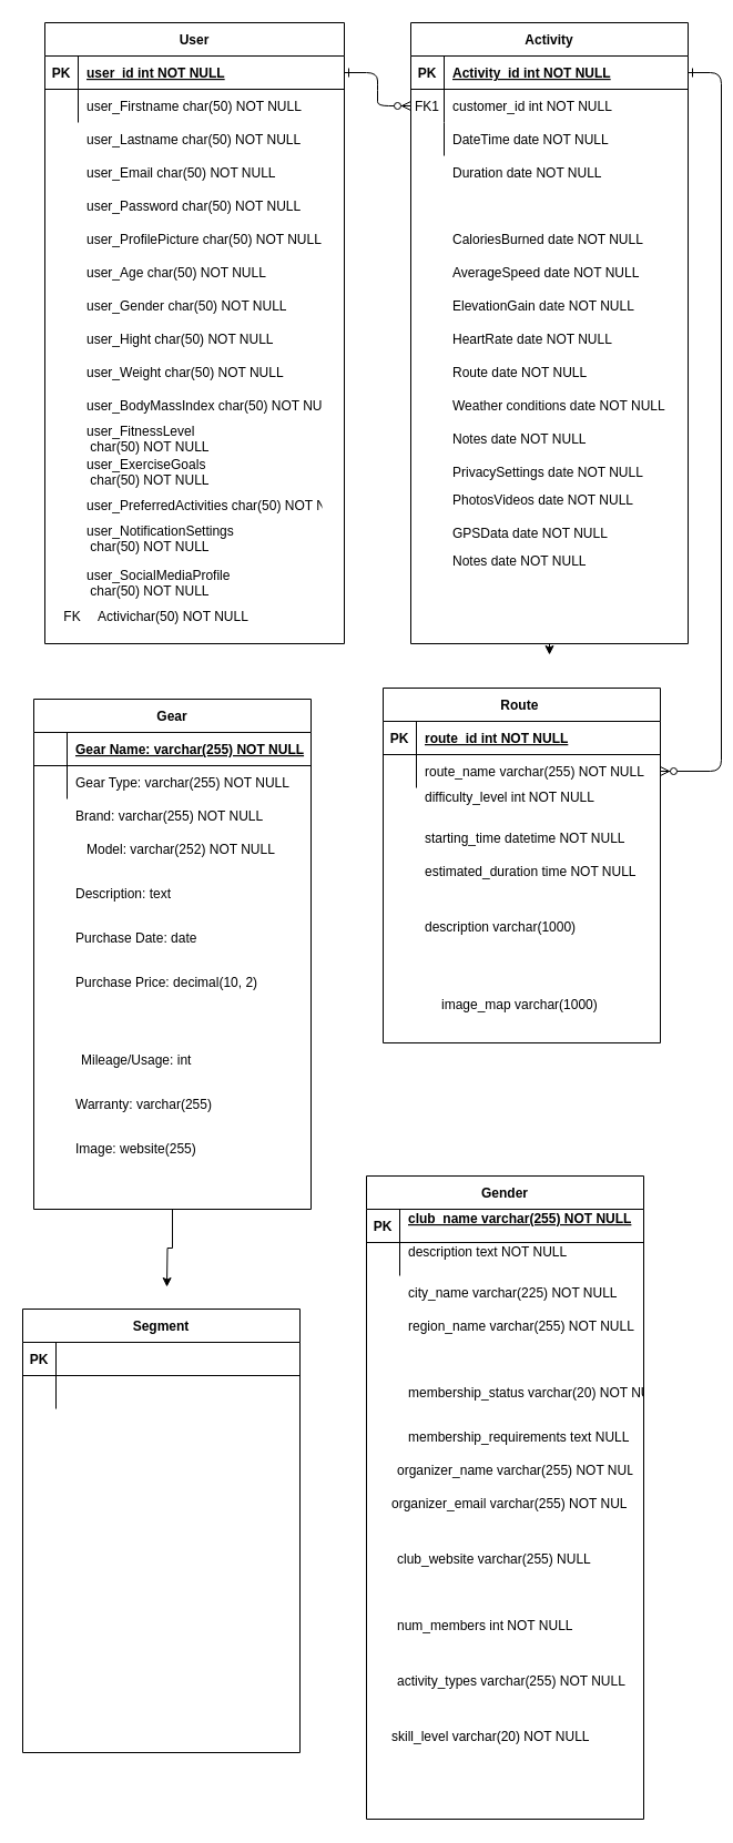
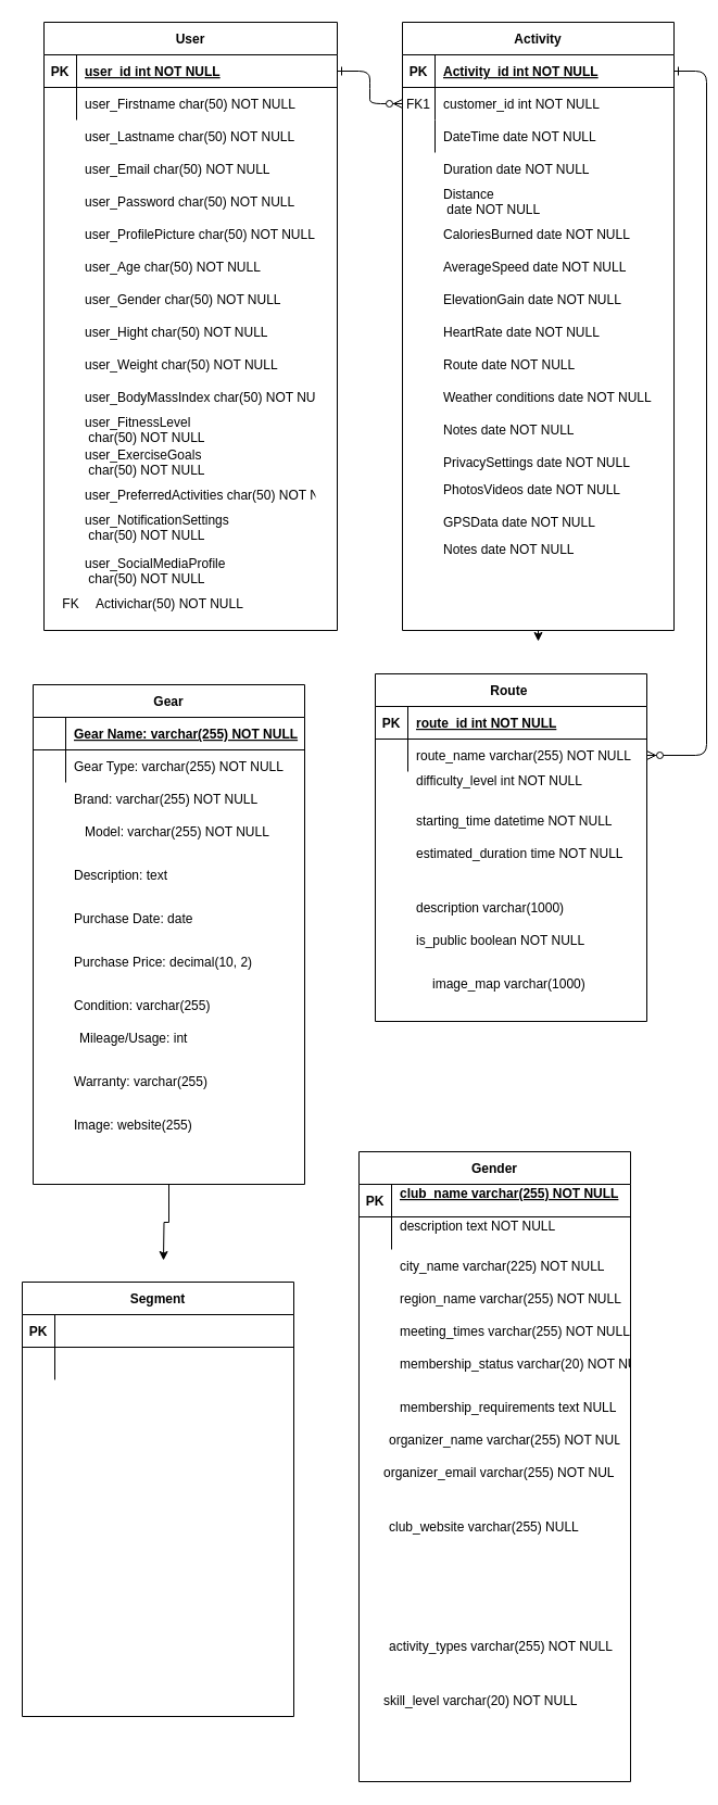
+ <mxCell id="80" value="Distance&#10; date NOT NULL" style="shape=partialRectangle;overflow=hidden;connectable=0;fillColor=none;top=0;left=0;bottom=0;right=0;align=left;spacingLeft=6;" vertex="1" parent="78"><mxGeometry x="30" width="220" height="30" as="geometry"><mxRectangle width="220" height="30" as="alternateBounds" /></mxGeometry></mxCell>
- <mxCell id="126" value="Model: varchar(252) NOT NULL" style="shape=partialRectangle;overflow=hidden;connectable=0;fillColor=none;top=0;left=0;bottom=0;right=0;align=left;spacingLeft=6;" vertex="1" parent="1"><mxGeometry x="70" y="750" width="220" height="30" as="geometry"><mxRectangle width="220" height="30" as="alternateBounds" /></mxGeometry></mxCell>
+ <mxCell id="126" value="Model: varchar(255) NOT NULL" style="shape=partialRectangle;overflow=hidden;connectable=0;fillColor=none;top=0;left=0;bottom=0;right=0;align=left;spacingLeft=6;" vertex="1" parent="1"><mxGeometry x="70" y="750" width="220" height="30" as="geometry"><mxRectangle width="220" height="30" as="alternateBounds" /></mxGeometry></mxCell>
+ <mxCell id="113" value="is_public boolean NOT NULL" style="shape=partialRectangle;overflow=hidden;connectable=0;fillColor=none;top=0;left=0;bottom=0;right=0;align=left;spacingLeft=6;" vertex="1" parent="111"><mxGeometry x="30" width="220" height="30" as="geometry"><mxRectangle width="220" height="30" as="alternateBounds" /></mxGeometry></mxCell>
+ <mxCell id="130" value="Condition: varchar(255)" style="shape=partialRectangle;overflow=hidden;connectable=0;fillColor=none;top=0;left=0;bottom=0;right=0;align=left;spacingLeft=6;" vertex="1" parent="1"><mxGeometry x="60" y="910" width="220" height="30" as="geometry"><mxRectangle width="220" height="30" as="alternateBounds" /></mxGeometry></mxCell>
+ <mxCell id="143" value="meeting_times varchar(255) NOT NULL" style="shape=partialRectangle;overflow=hidden;connectable=0;fillColor=none;top=0;left=0;bottom=0;right=0;align=left;spacingLeft=6;" vertex="1" parent="1"><mxGeometry x="360" y="1210" width="220" height="30" as="geometry"><mxRectangle width="220" height="30" as="alternateBounds" /></mxGeometry></mxCell>
- <mxCell id="150" value="num_members int NOT NULL" style="shape=partialRectangle;overflow=hidden;connectable=0;fillColor=none;top=0;left=0;bottom=0;right=0;align=left;spacingLeft=6;" vertex="1" parent="1"><mxGeometry x="350" y="1450" width="220" height="30" as="geometry"><mxRectangle width="220" height="30" as="alternateBounds" /></mxGeometry></mxCell>
